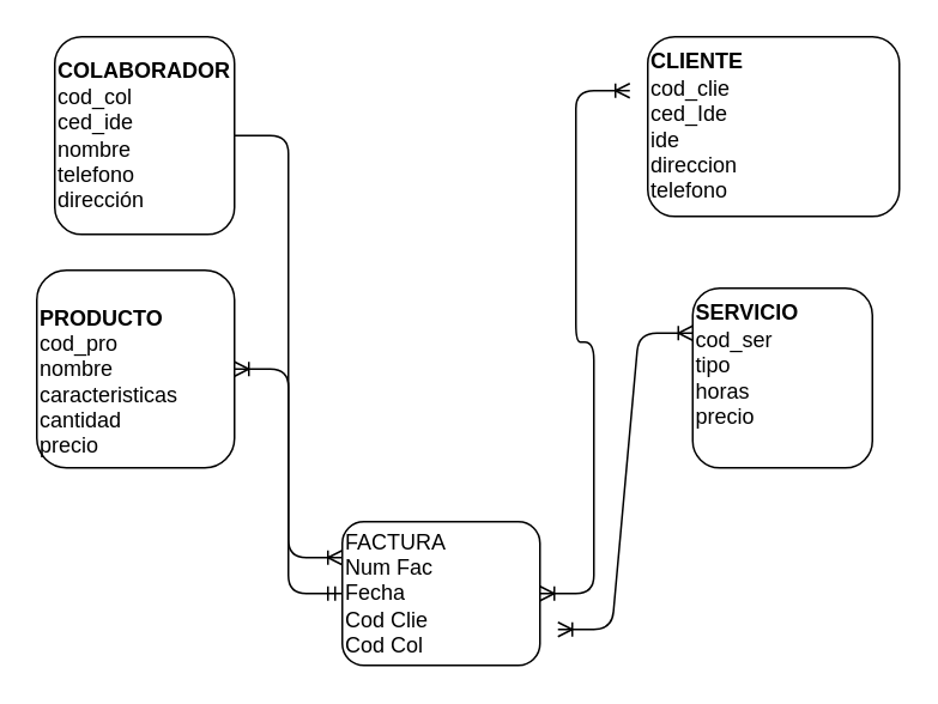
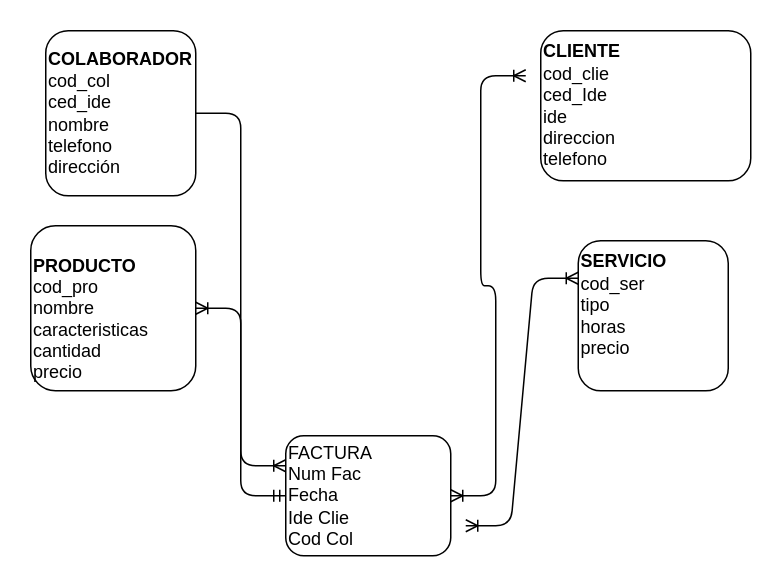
- <mxCell id="6" value="&lt;br&gt;&lt;div style=&quot;&quot;&gt;&lt;span style=&quot;background-color: initial;&quot;&gt;FACTURA&lt;/span&gt;&lt;/div&gt;&lt;div style=&quot;&quot;&gt;&lt;span style=&quot;background-color: initial;&quot;&gt;Num Fac&lt;/span&gt;&lt;/div&gt;&lt;div style=&quot;&quot;&gt;&lt;span style=&quot;background-color: initial;&quot;&gt;Fecha&lt;/span&gt;&lt;/div&gt;&lt;div style=&quot;&quot;&gt;Cod Clie&lt;/div&gt;&lt;div style=&quot;&quot;&gt;Cod Col&lt;/div&gt;&lt;div style=&quot;&quot;&gt;&lt;br&gt;&lt;/div&gt;" style="rounded=1;whiteSpace=wrap;html=1;align=left;" vertex="1" parent="1"><mxGeometry x="190" y="290" width="110" height="80" as="geometry" /></mxCell>
+ <mxCell id="6" value="&lt;br&gt;&lt;div style=&quot;&quot;&gt;&lt;span style=&quot;background-color: initial;&quot;&gt;FACTURA&lt;/span&gt;&lt;/div&gt;&lt;div style=&quot;&quot;&gt;&lt;span style=&quot;background-color: initial;&quot;&gt;Num Fac&lt;/span&gt;&lt;/div&gt;&lt;div style=&quot;&quot;&gt;&lt;span style=&quot;background-color: initial;&quot;&gt;Fecha&lt;/span&gt;&lt;/div&gt;&lt;div style=&quot;&quot;&gt;Ide Clie&lt;/div&gt;&lt;div style=&quot;&quot;&gt;Cod Col&lt;/div&gt;&lt;div style=&quot;&quot;&gt;&lt;br&gt;&lt;/div&gt;" style="rounded=1;whiteSpace=wrap;html=1;align=left;" vertex="1" parent="1"><mxGeometry x="190" y="290" width="110" height="80" as="geometry" /></mxCell>
